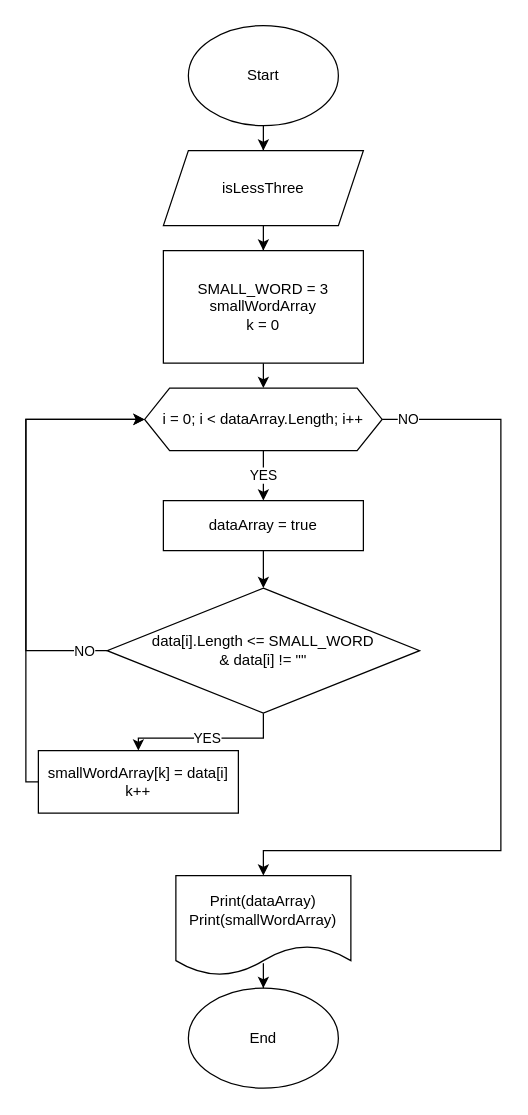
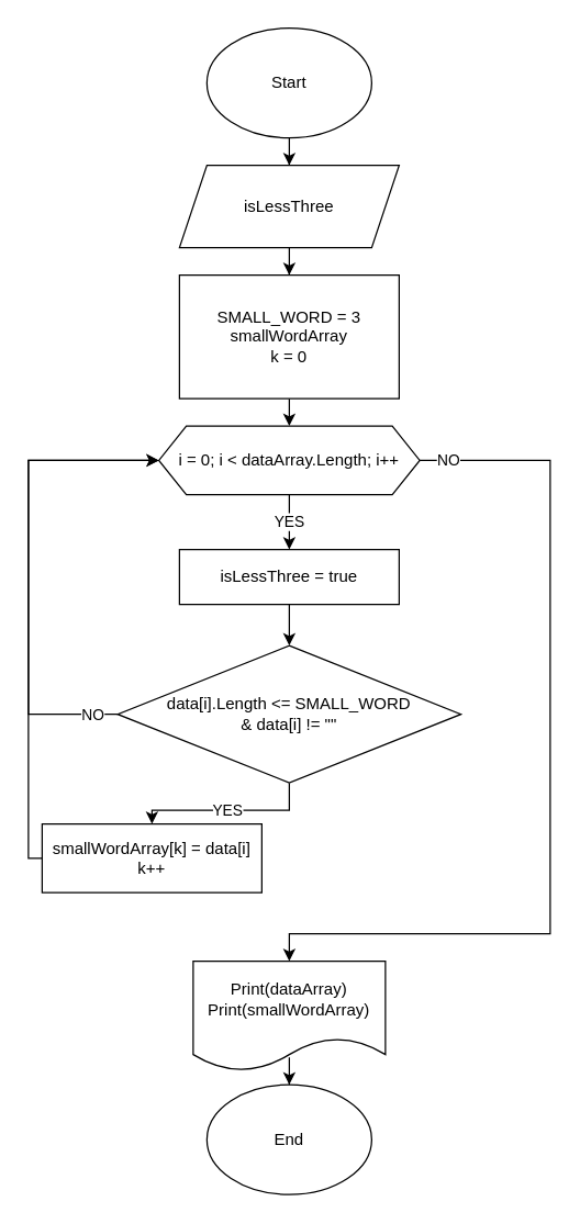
- <mxCell id="13" value="dataArray = true" style="rounded=0;whiteSpace=wrap;html=1;" parent="1" vertex="1"><mxGeometry x="130" y="400" width="160" height="40" as="geometry" /></mxCell>
+ <mxCell id="13" value="isLessThree = true" style="rounded=0;whiteSpace=wrap;html=1;" parent="1" vertex="1"><mxGeometry x="130" y="400" width="160" height="40" as="geometry" /></mxCell>
